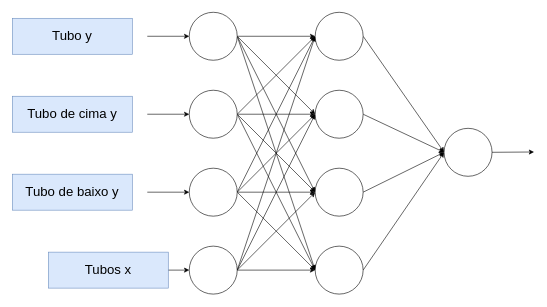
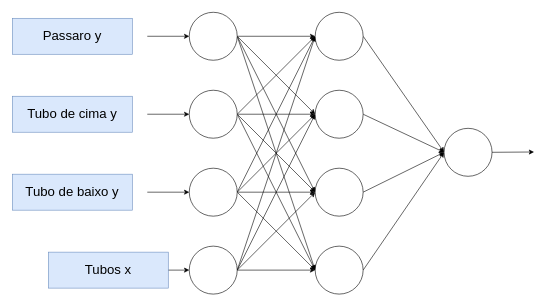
- <mxCell id="35" value="Tubo y" style="text;html=1;strokeColor=#6c8ebf;fillColor=#dae8fc;align=center;verticalAlign=middle;whiteSpace=wrap;rounded=0;fontSize=22;" vertex="1" parent="1"><mxGeometry x="20" y="30" width="200" height="60" as="geometry" /></mxCell>
+ <mxCell id="35" value="Passaro y" style="text;html=1;strokeColor=#6c8ebf;fillColor=#dae8fc;align=center;verticalAlign=middle;whiteSpace=wrap;rounded=0;fontSize=22;" vertex="1" parent="1"><mxGeometry x="20" y="30" width="200" height="60" as="geometry" /></mxCell>
